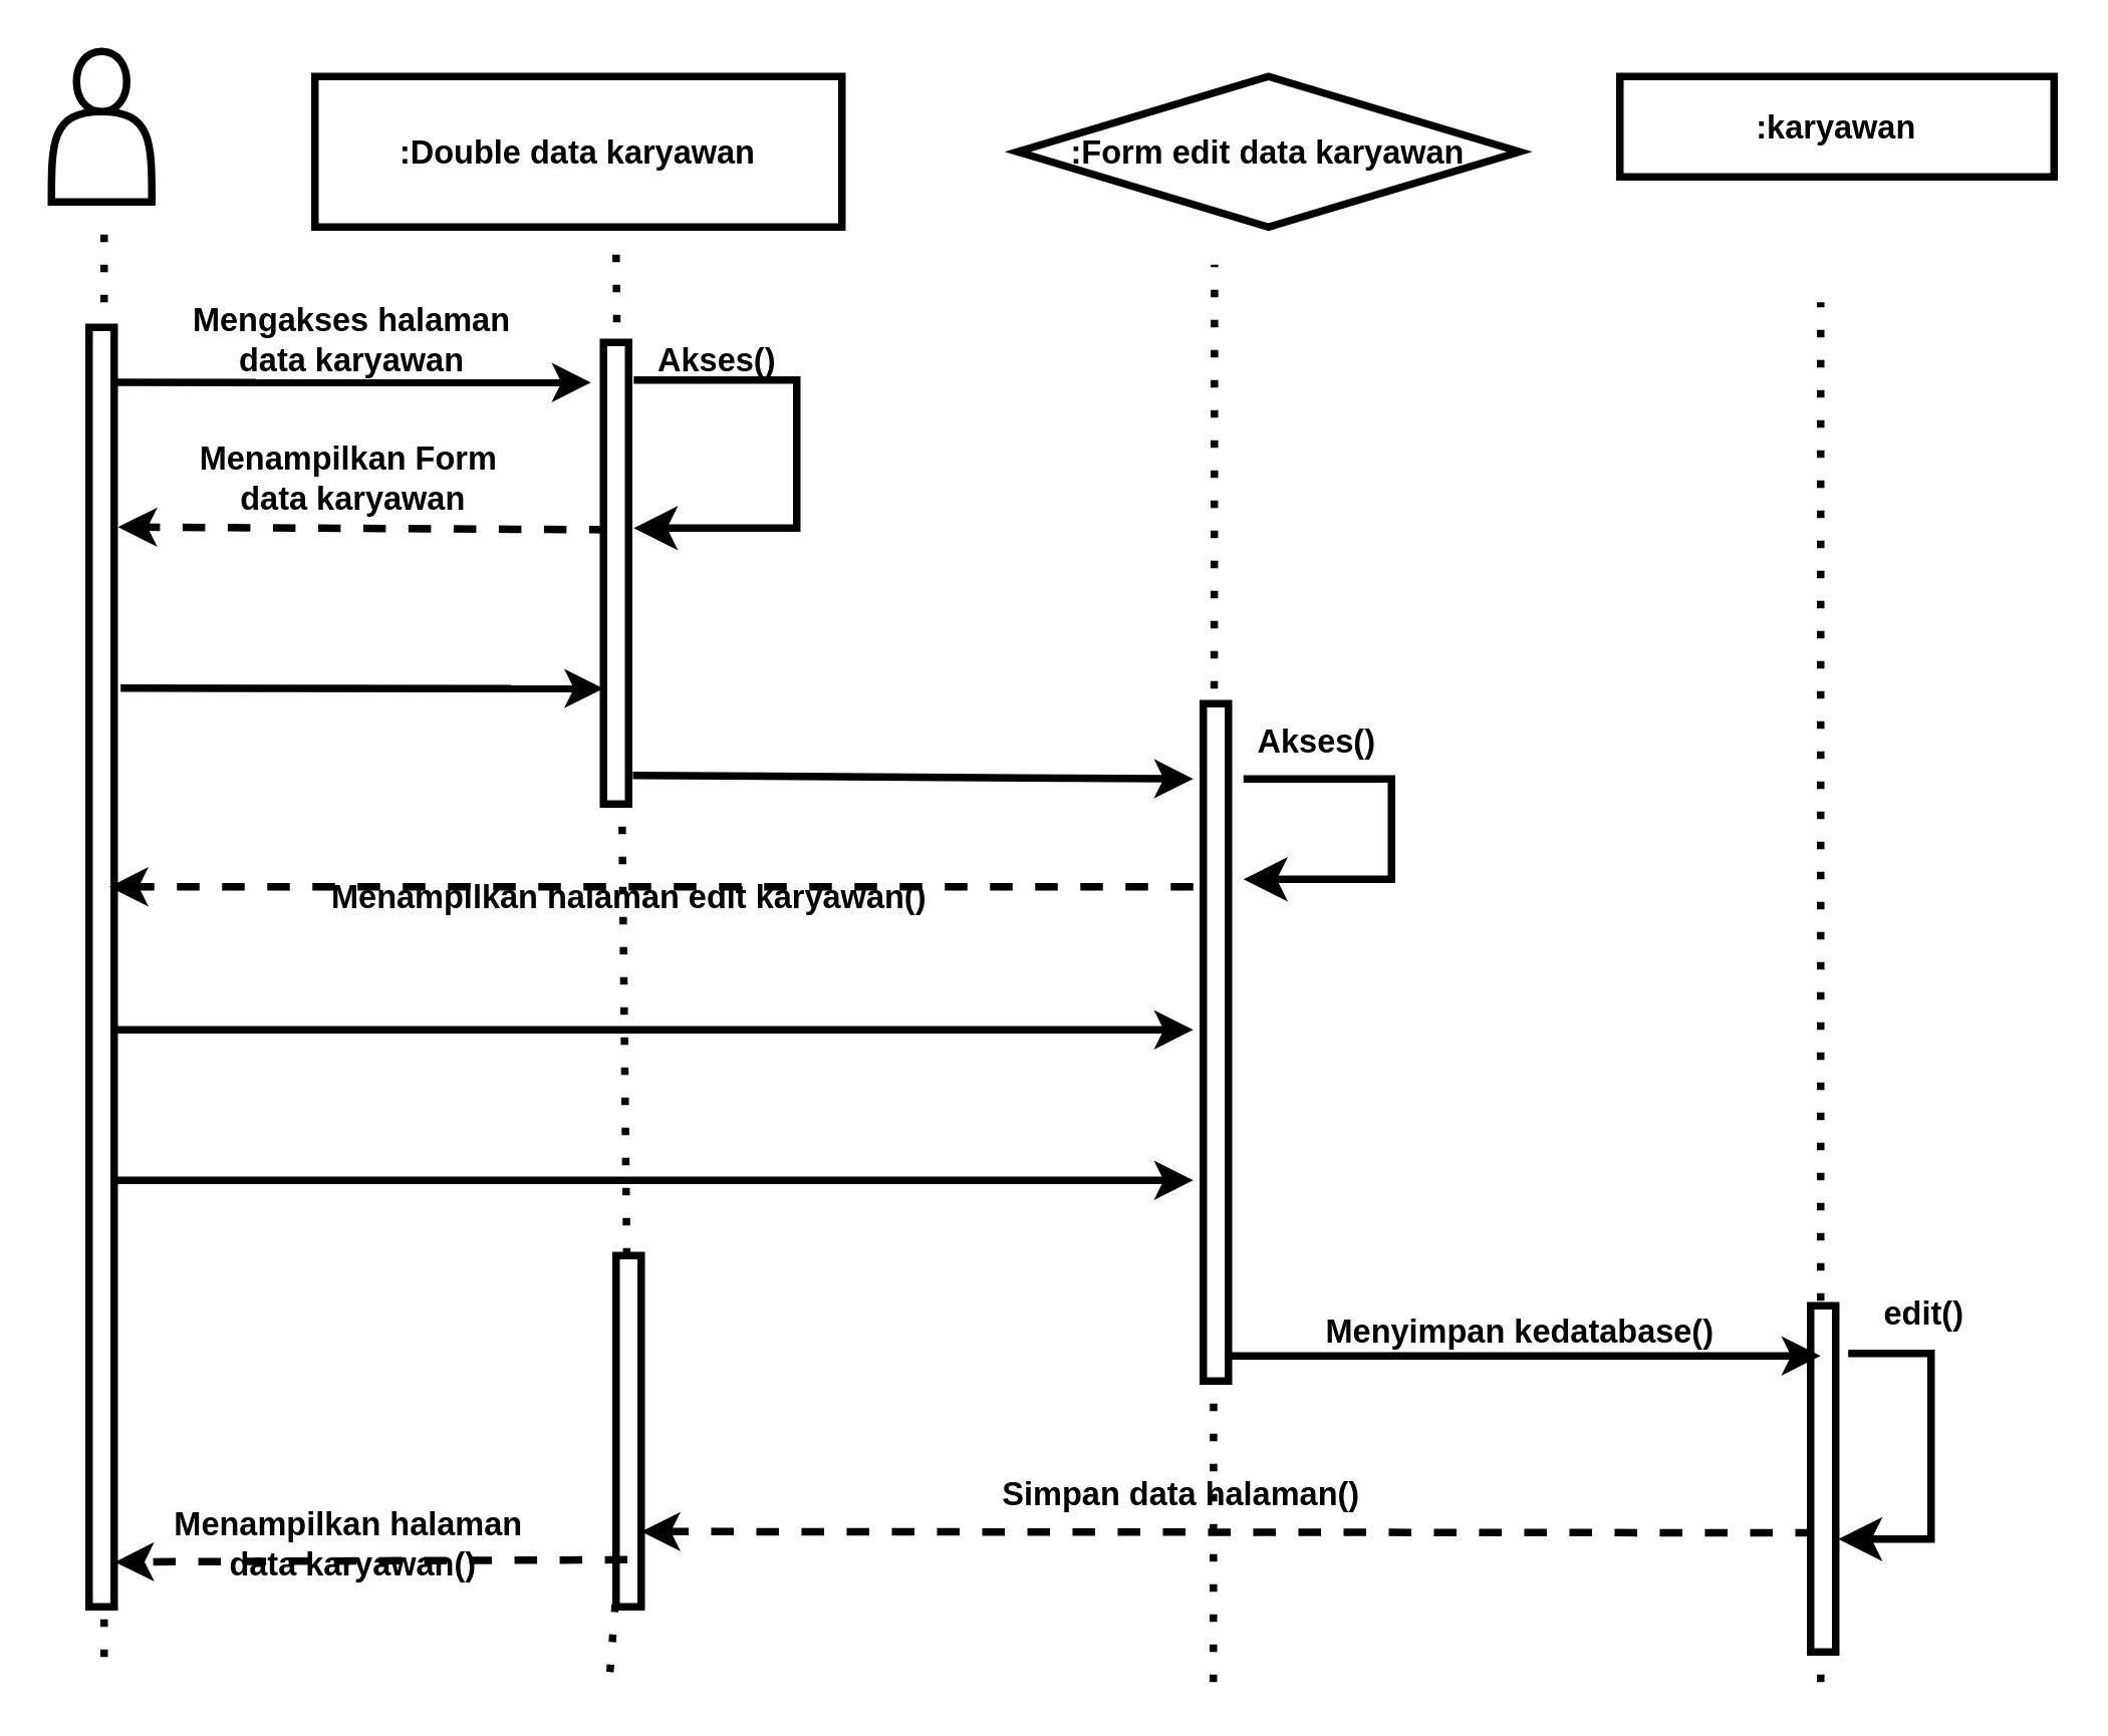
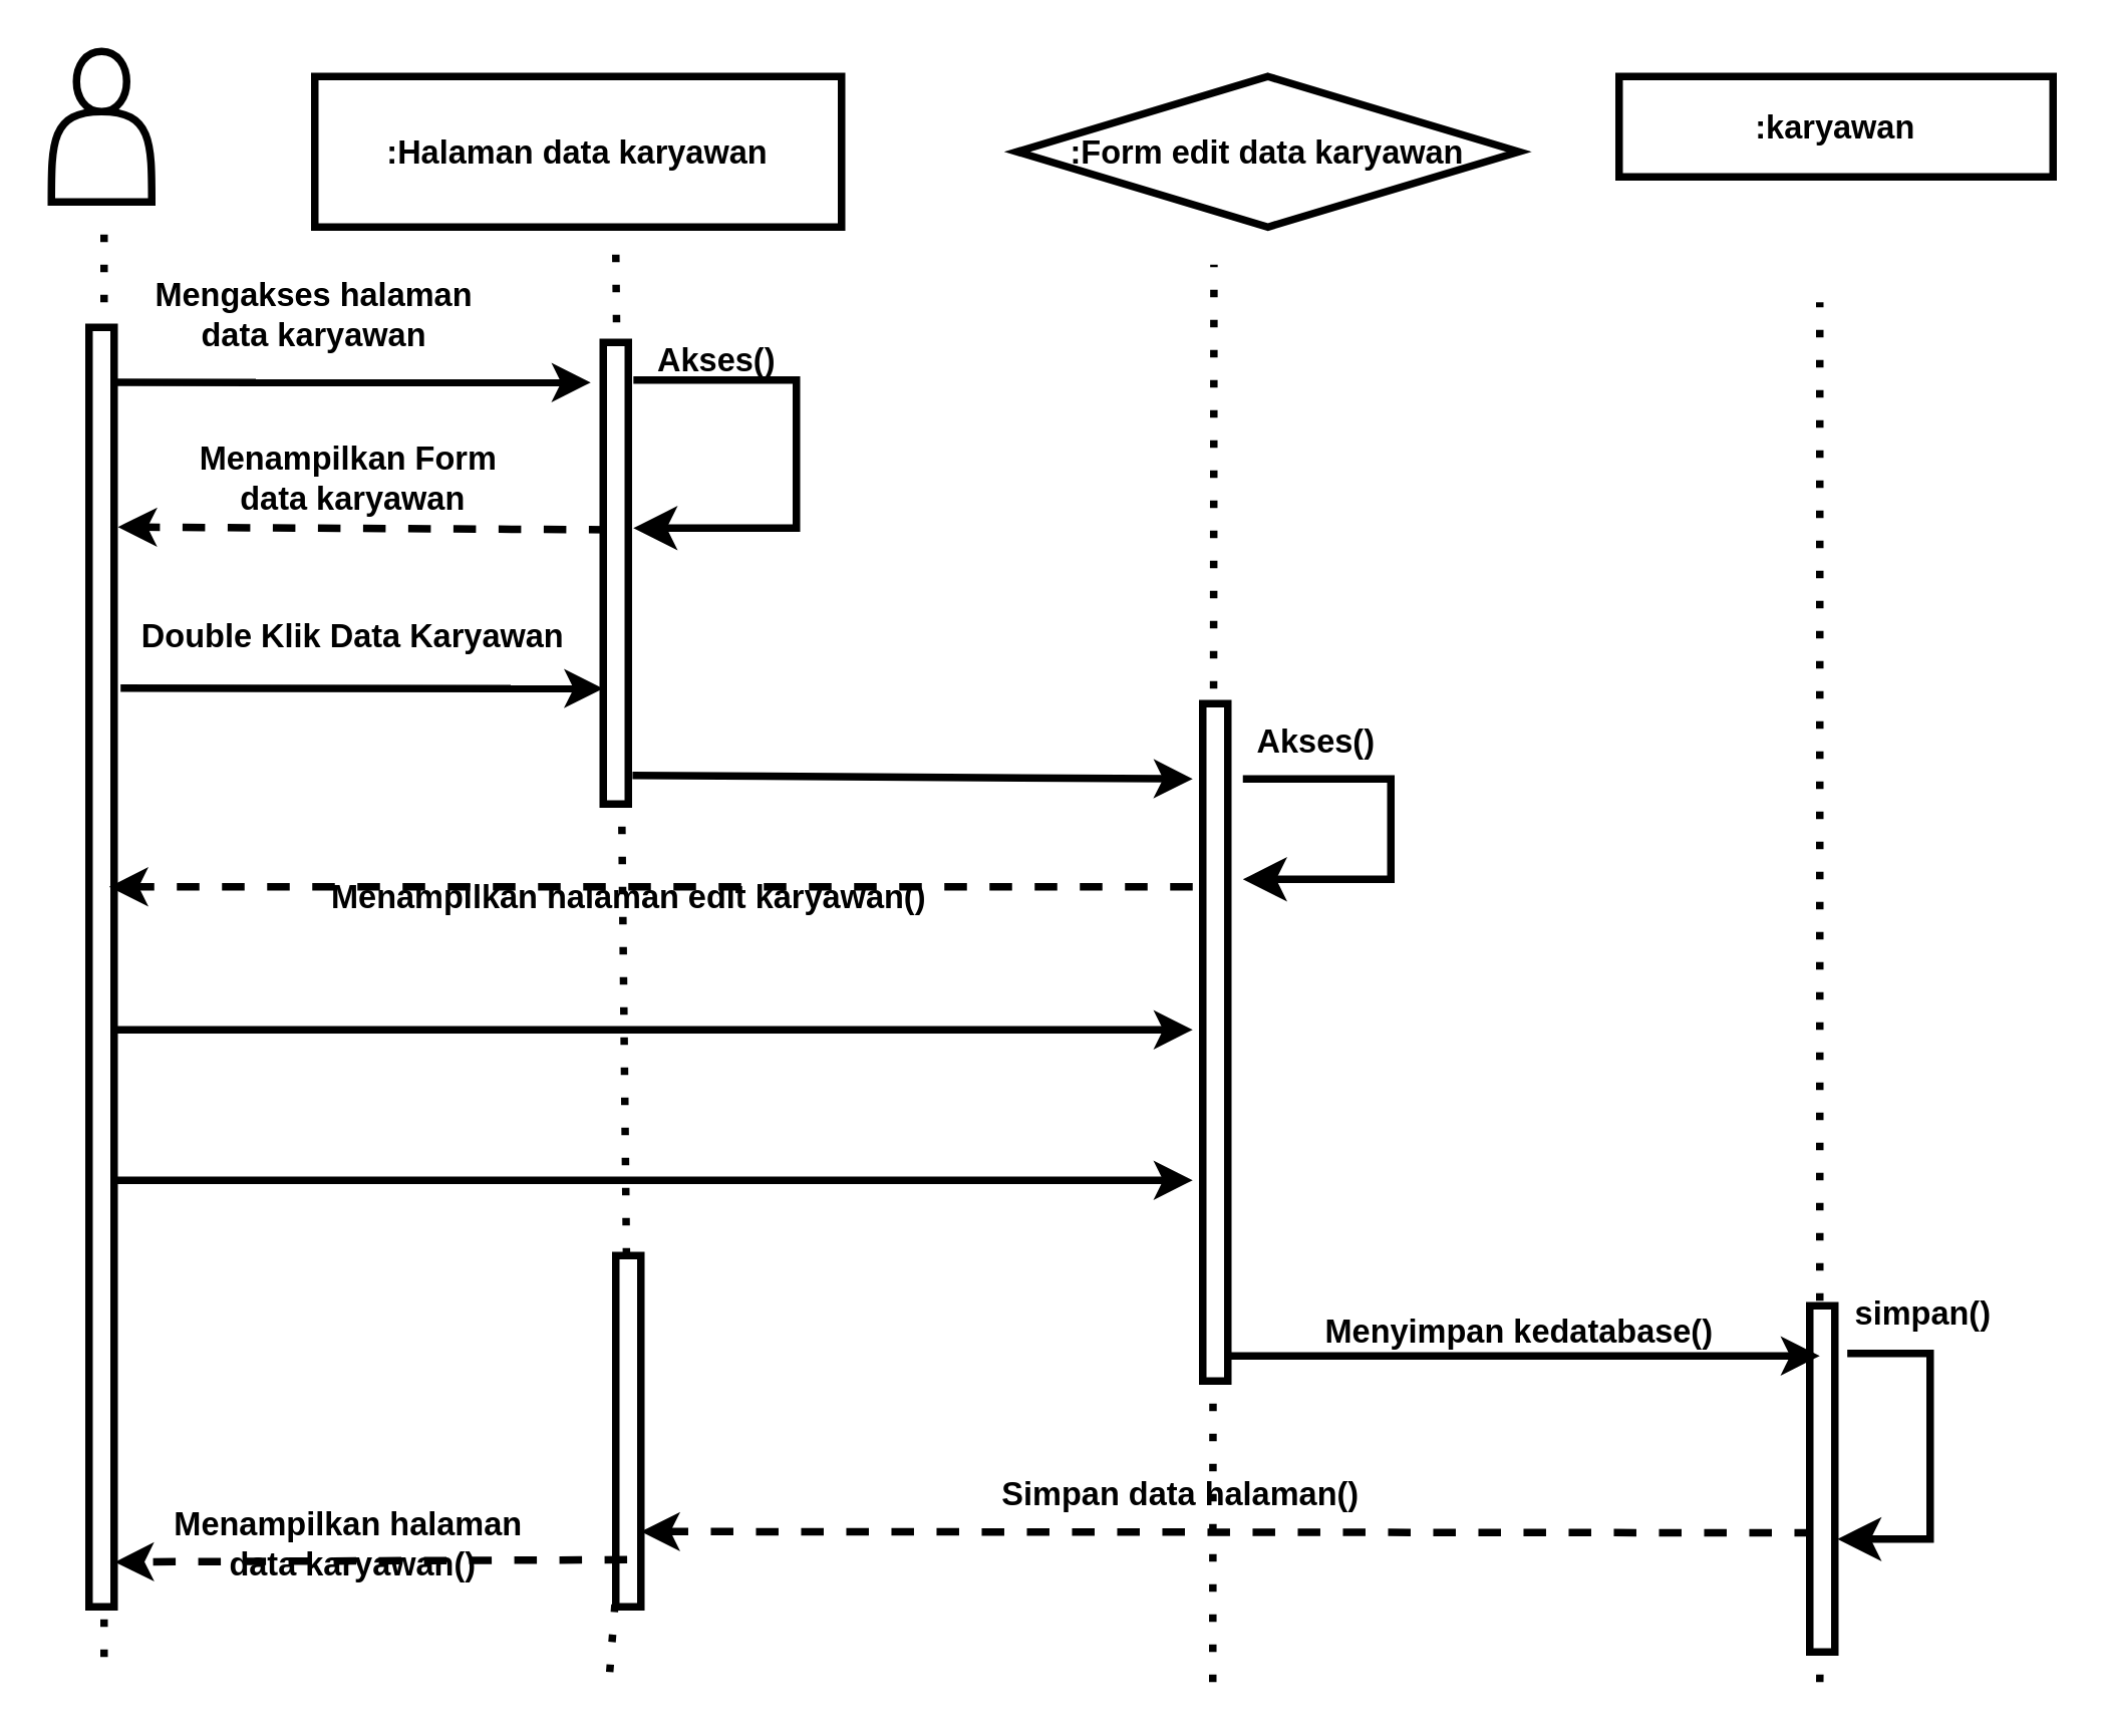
- <mxCell id="2" value=":Double data karyawan" style="rounded=0;whiteSpace=wrap;html=1;fillColor=none;strokeWidth=3;fontSize=13;fontStyle=1" parent="1" vertex="1"><mxGeometry x="125" y="30" width="210" height="60" as="geometry" /></mxCell>
+ <mxCell id="2" value=":Halaman data karyawan" style="rounded=0;whiteSpace=wrap;html=1;fillColor=none;strokeWidth=3;fontSize=13;fontStyle=1" parent="1" vertex="1"><mxGeometry x="125" y="30" width="210" height="60" as="geometry" /></mxCell>
- <mxCell id="7" value="Mengakses halaman data karyawan" style="text;html=1;align=center;verticalAlign=middle;whiteSpace=wrap;rounded=0;strokeWidth=3;fontSize=13;fontStyle=1" parent="1" vertex="1"><mxGeometry x="75" y="120" width="130" height="30" as="geometry" /></mxCell>
+ <mxCell id="7" value="Mengakses halaman data karyawan" style="text;html=1;align=center;verticalAlign=middle;whiteSpace=wrap;rounded=0;strokeWidth=3;fontSize=13;fontStyle=1" parent="1" vertex="1"><mxGeometry x="60" y="110" width="130" height="30" as="geometry" /></mxCell>
+ <mxCell id="25" value="Double Klik Data Karyawan" style="text;html=1;align=center;verticalAlign=middle;resizable=0;points=[];autosize=1;strokeColor=none;fillColor=none;strokeWidth=3;fontSize=13;fontStyle=1" parent="1" vertex="1"><mxGeometry x="50" y="238" width="180" height="30" as="geometry" /></mxCell>
- <mxCell id="34" value="&lt;span&gt;edit()&lt;/span&gt;" style="text;html=1;align=center;verticalAlign=middle;resizable=0;points=[];autosize=1;strokeColor=none;fillColor=none;strokeWidth=3;fontSize=13;fontStyle=1" parent="1" vertex="1"><mxGeometry x="731" y="508" width="70" height="30" as="geometry" /></mxCell>
+ <mxCell id="34" value="&lt;span&gt;simpan()&lt;/span&gt;" style="text;html=1;align=center;verticalAlign=middle;resizable=0;points=[];autosize=1;strokeColor=none;fillColor=none;strokeWidth=3;fontSize=13;fontStyle=1" parent="1" vertex="1"><mxGeometry x="731" y="508" width="70" height="30" as="geometry" /></mxCell>
